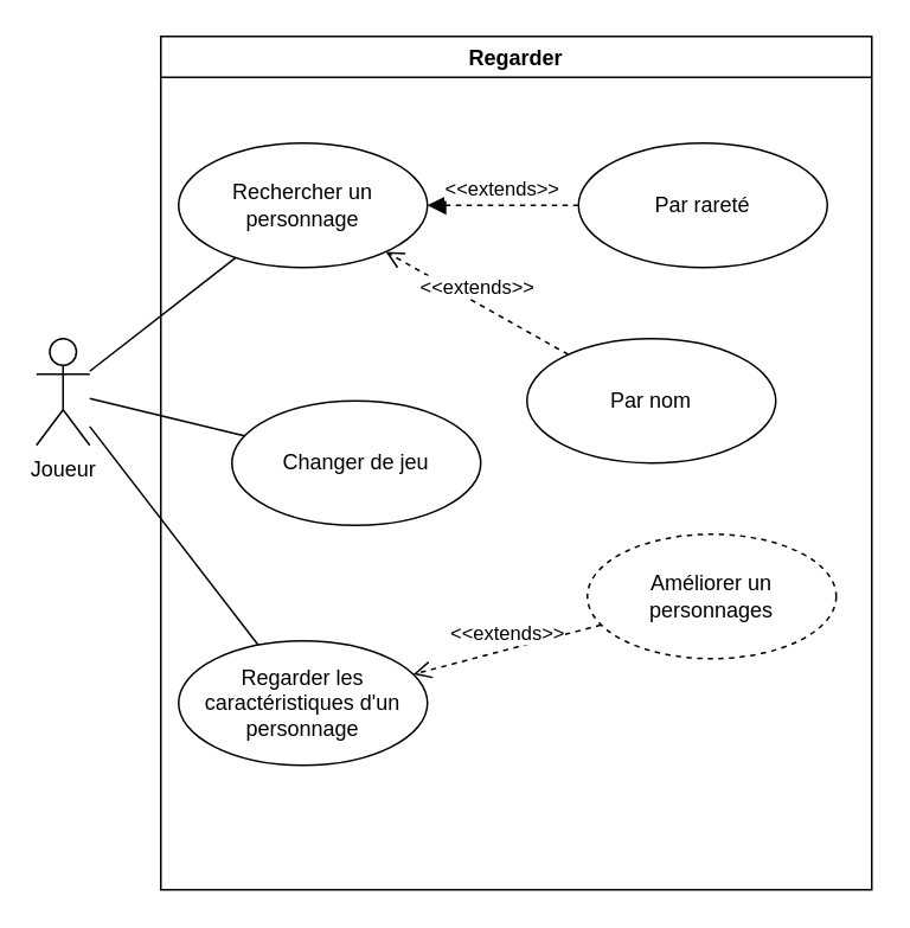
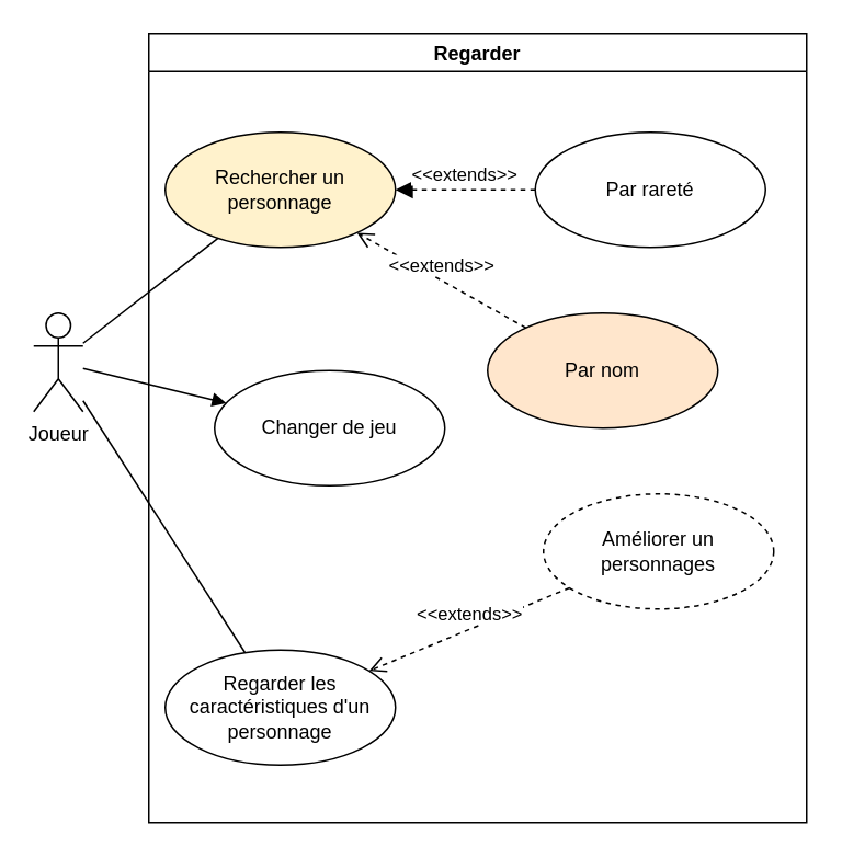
- <mxCell id="3" value="Rechercher un personnage" style="ellipse;whiteSpace=wrap;html=1;" vertex="1" parent="2"><mxGeometry x="10" y="60" width="140" height="70" as="geometry" /></mxCell>
+ <mxCell id="3" value="Rechercher un personnage" style="ellipse;whiteSpace=wrap;html=1;fillColor=#fff2cc;" vertex="1" parent="2"><mxGeometry x="10" y="60" width="140" height="70" as="geometry" /></mxCell>
- <mxCell id="5" value="Par nom" style="ellipse;whiteSpace=wrap;html=1;" vertex="1" parent="2"><mxGeometry x="206" y="170" width="140" height="70" as="geometry" /></mxCell>
+ <mxCell id="5" value="Par nom" style="ellipse;whiteSpace=wrap;html=1;fillColor=#ffe6cc;" vertex="1" parent="2"><mxGeometry x="206" y="170" width="140" height="70" as="geometry" /></mxCell>
- <mxCell id="14" value="" style="endArrow=none;html=1;rounded=0;" edge="1" parent="1" source="12" target="8"><mxGeometry width="50" height="50" relative="1" as="geometry"><mxPoint x="60" y="218.343" as="sourcePoint" /><mxPoint x="142.206" y="154.46" as="targetPoint" /></mxGeometry></mxCell>
+ <mxCell id="14" value="" style="endArrow=block;html=1;rounded=0;" edge="1" parent="1" source="12" target="8"><mxGeometry width="50" height="50" relative="1" as="geometry"><mxPoint x="60" y="218.343" as="sourcePoint" /><mxPoint x="142.206" y="154.46" as="targetPoint" /></mxGeometry></mxCell>
- <mxCell id="9" value="Regarder les caractéristiques d'un personnage" style="ellipse;whiteSpace=wrap;html=1;" vertex="1" parent="2"><mxGeometry x="10" y="340" width="140" height="70" as="geometry" /></mxCell>
+ <mxCell id="9" value="Regarder les caractéristiques d'un personnage" style="ellipse;whiteSpace=wrap;html=1;" vertex="1" parent="2"><mxGeometry x="10" y="375" width="140" height="70" as="geometry" /></mxCell>
